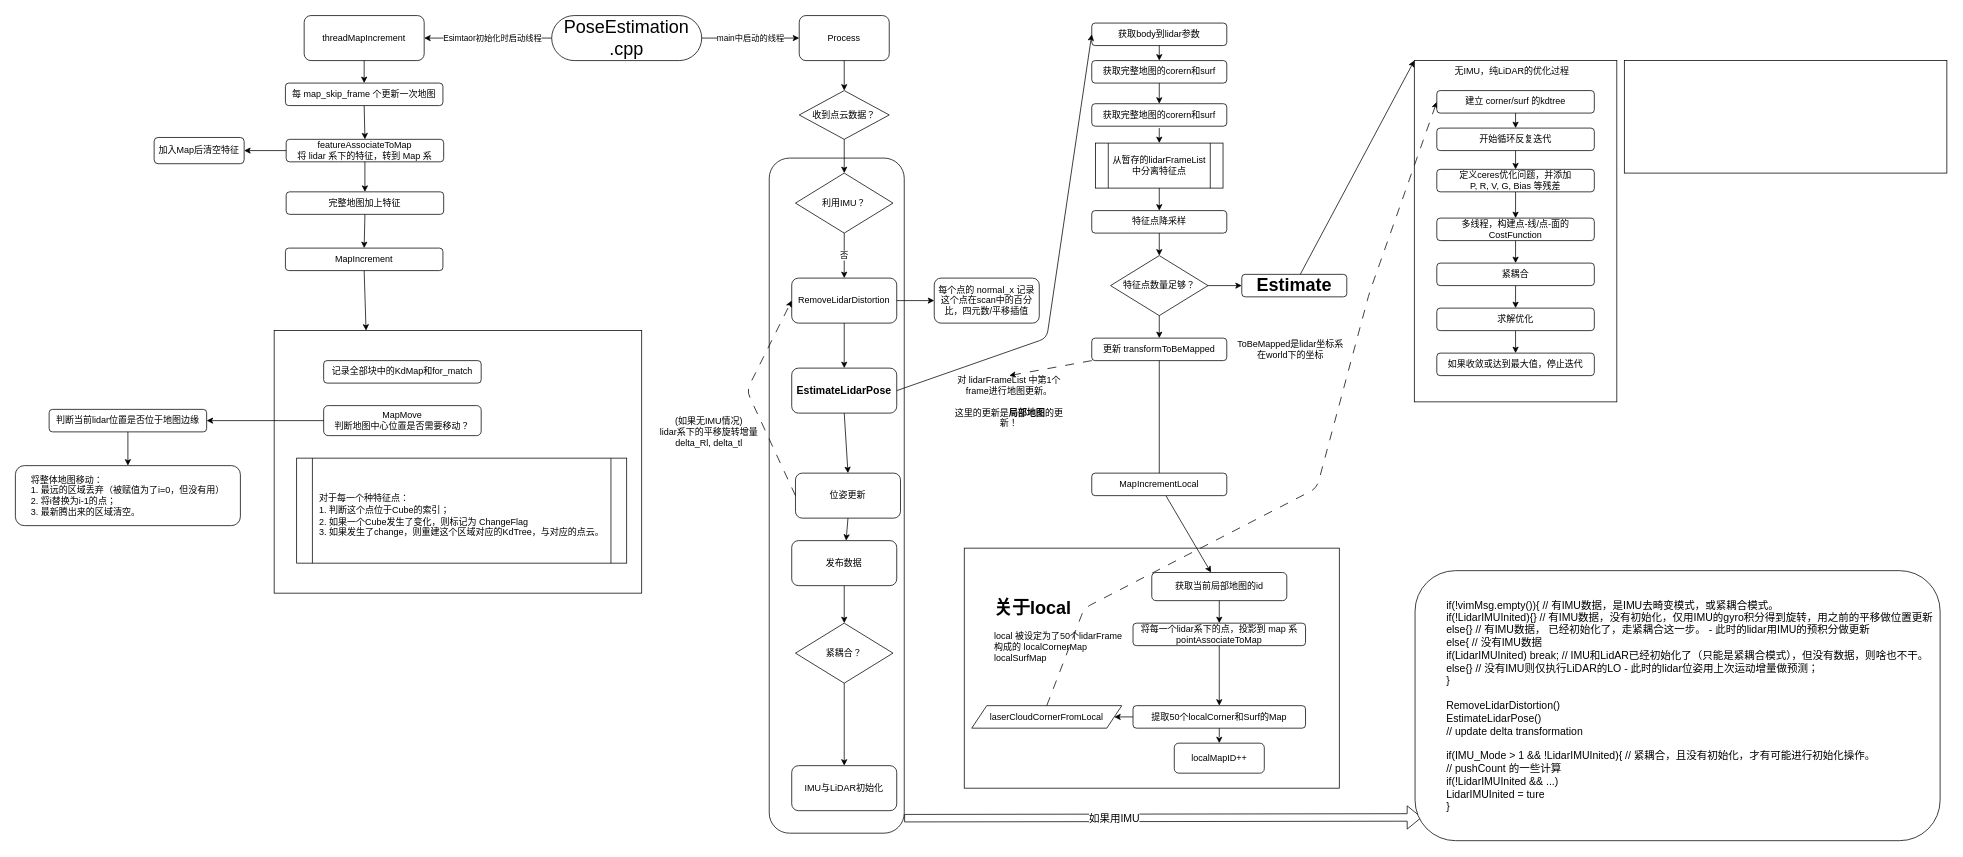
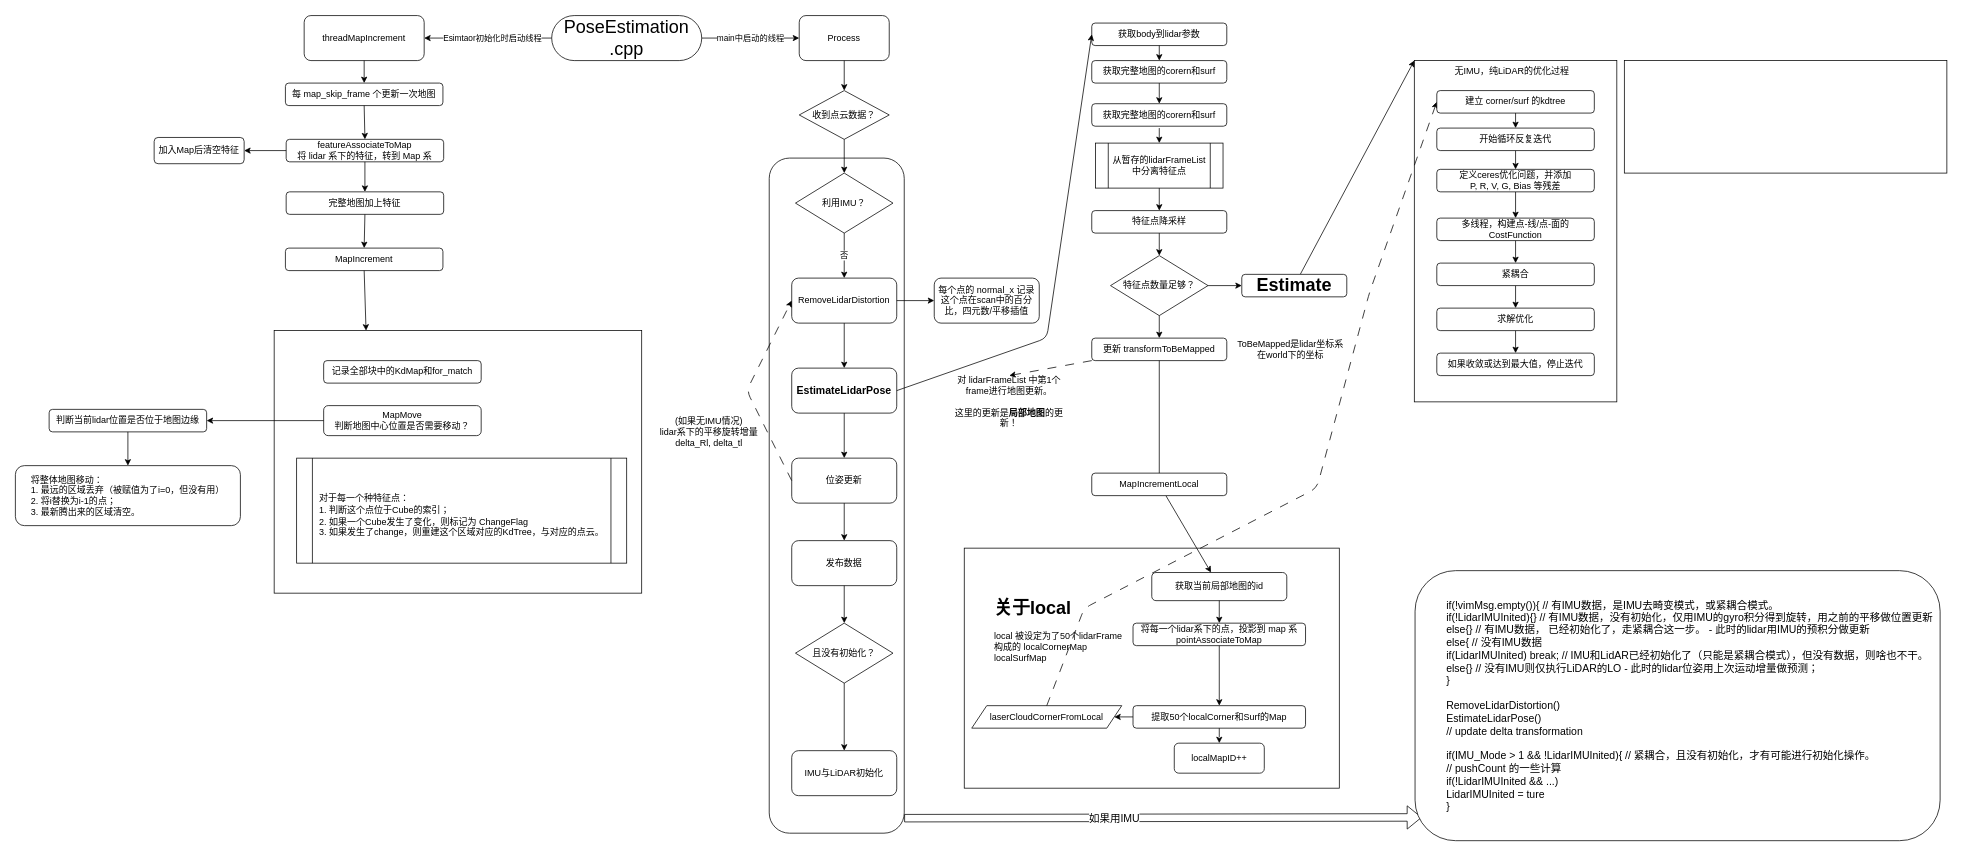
- <mxCell id="30" value="位姿更新" style="rounded=1;whiteSpace=wrap;html=1;" parent="1" vertex="1"><mxGeometry x="1060" y="630" width="140" height="60" as="geometry" /></mxCell>
+ <mxCell id="30" value="位姿更新" style="rounded=1;whiteSpace=wrap;html=1;" parent="1" vertex="1"><mxGeometry x="1055" y="610" width="140" height="60" as="geometry" /></mxCell>
- <mxCell id="32" value="紧耦合？" style="rhombus;whiteSpace=wrap;html=1;" parent="1" vertex="1"><mxGeometry x="1060" y="830" width="130" height="80" as="geometry" /></mxCell>
+ <mxCell id="32" value="且没有初始化？" style="rhombus;whiteSpace=wrap;html=1;" parent="1" vertex="1"><mxGeometry x="1060" y="830" width="130" height="80" as="geometry" /></mxCell>
- <mxCell id="33" value="IMU与LiDAR初始化" style="rounded=1;whiteSpace=wrap;html=1;" parent="1" vertex="1"><mxGeometry x="1055" y="1020" width="140" height="60" as="geometry" /></mxCell>
+ <mxCell id="33" value="IMU与LiDAR初始化" style="rounded=1;whiteSpace=wrap;html=1;" parent="1" vertex="1"><mxGeometry x="1055" y="1000" width="140" height="60" as="geometry" /></mxCell>
